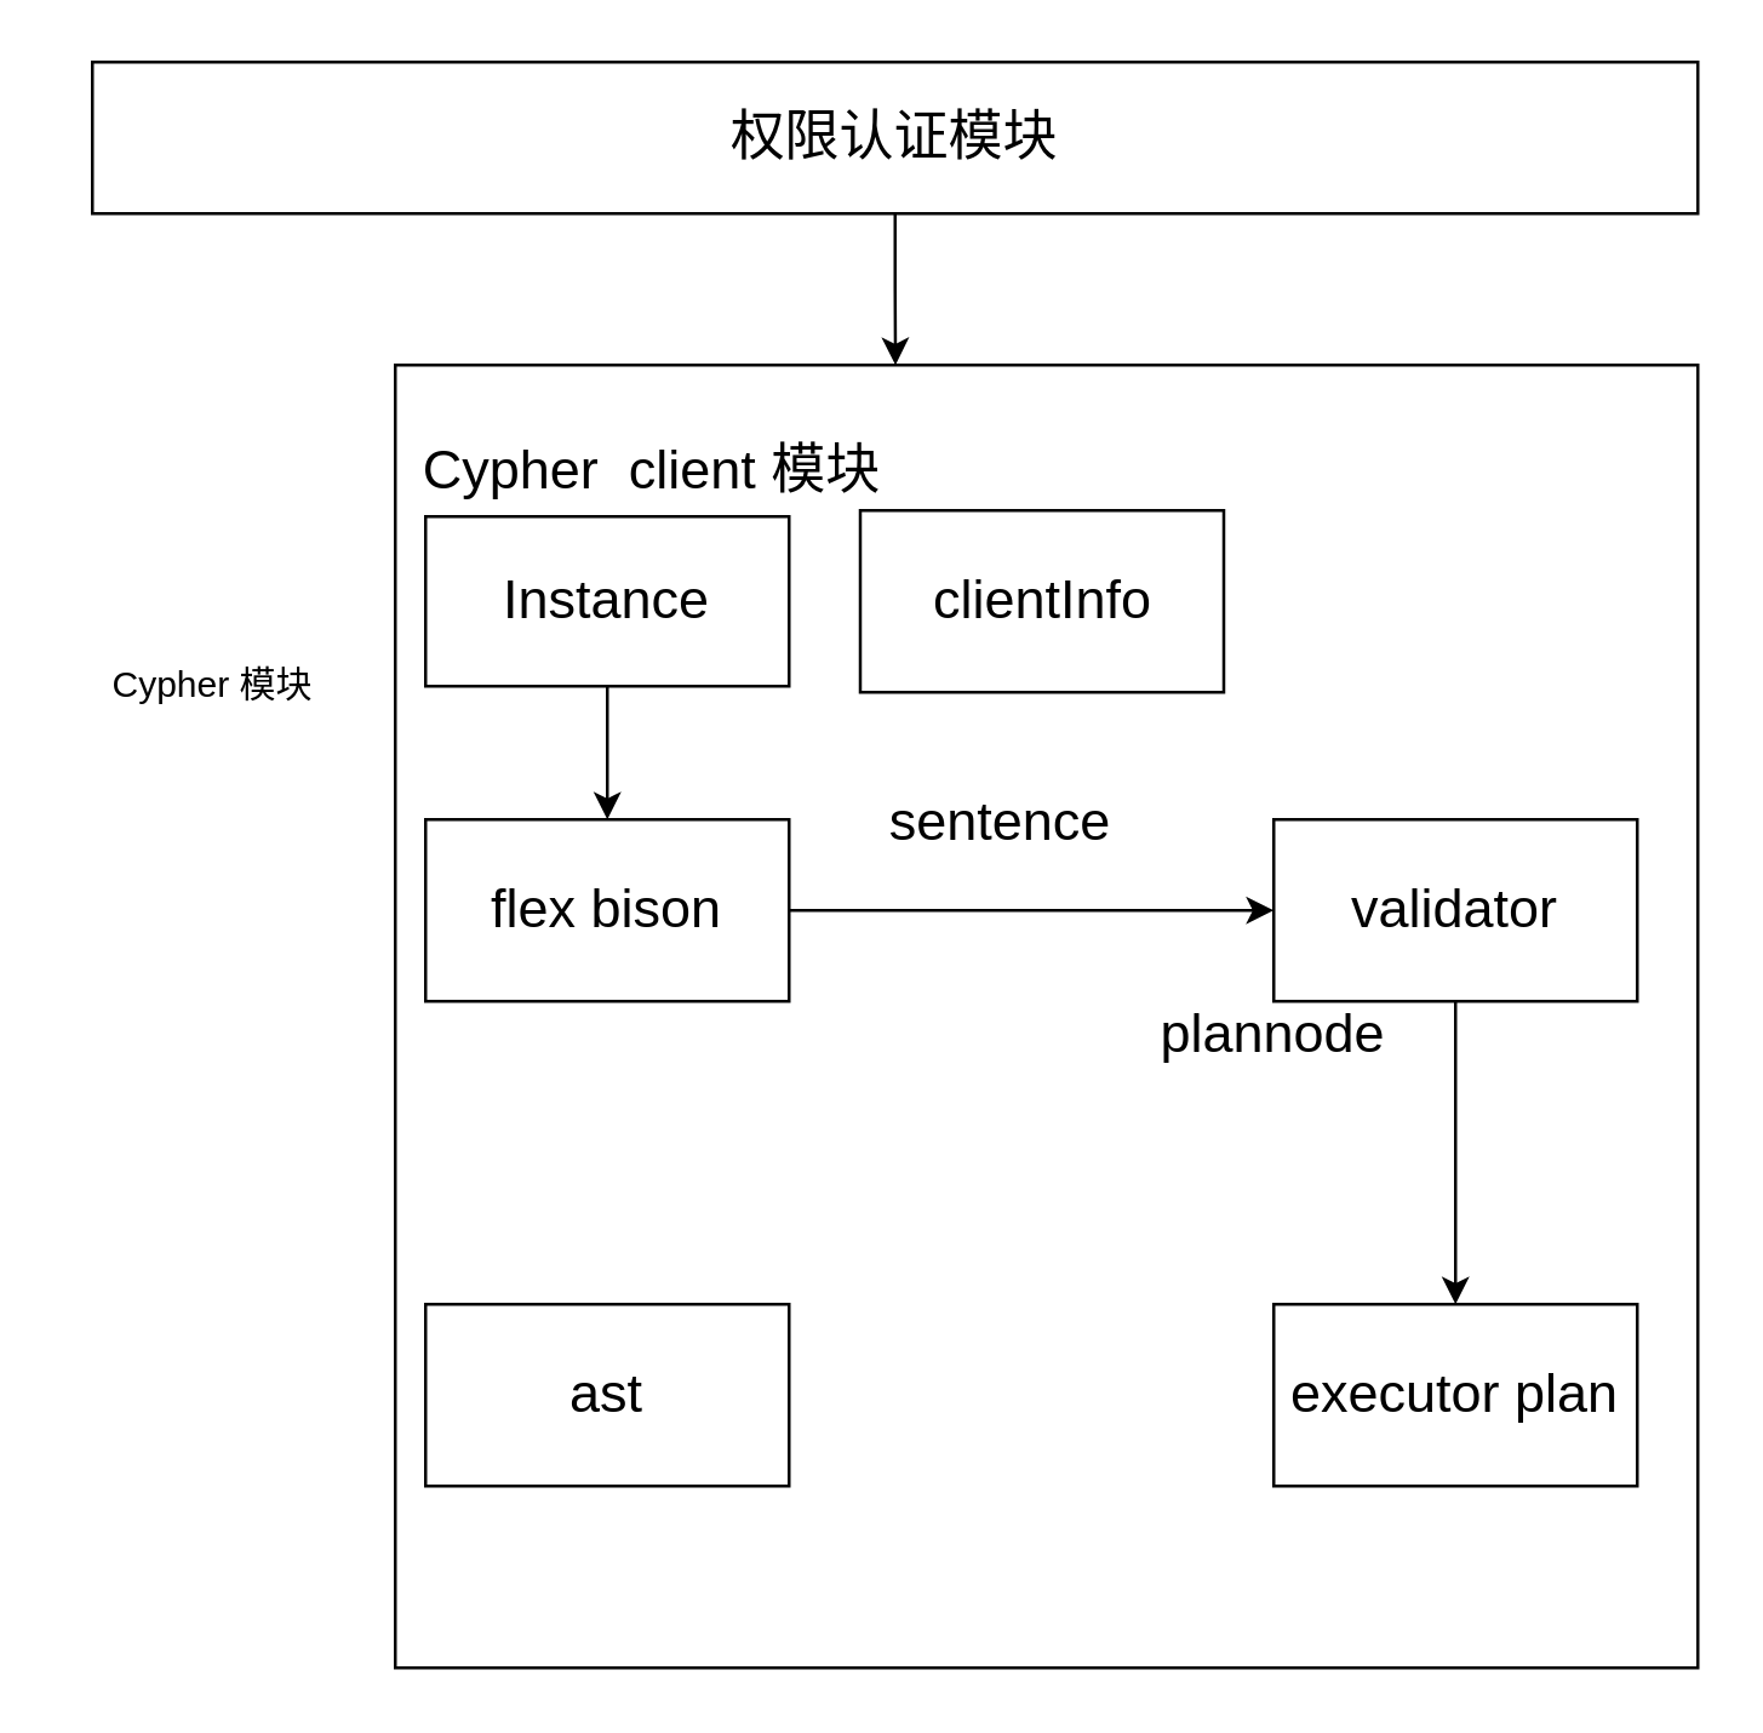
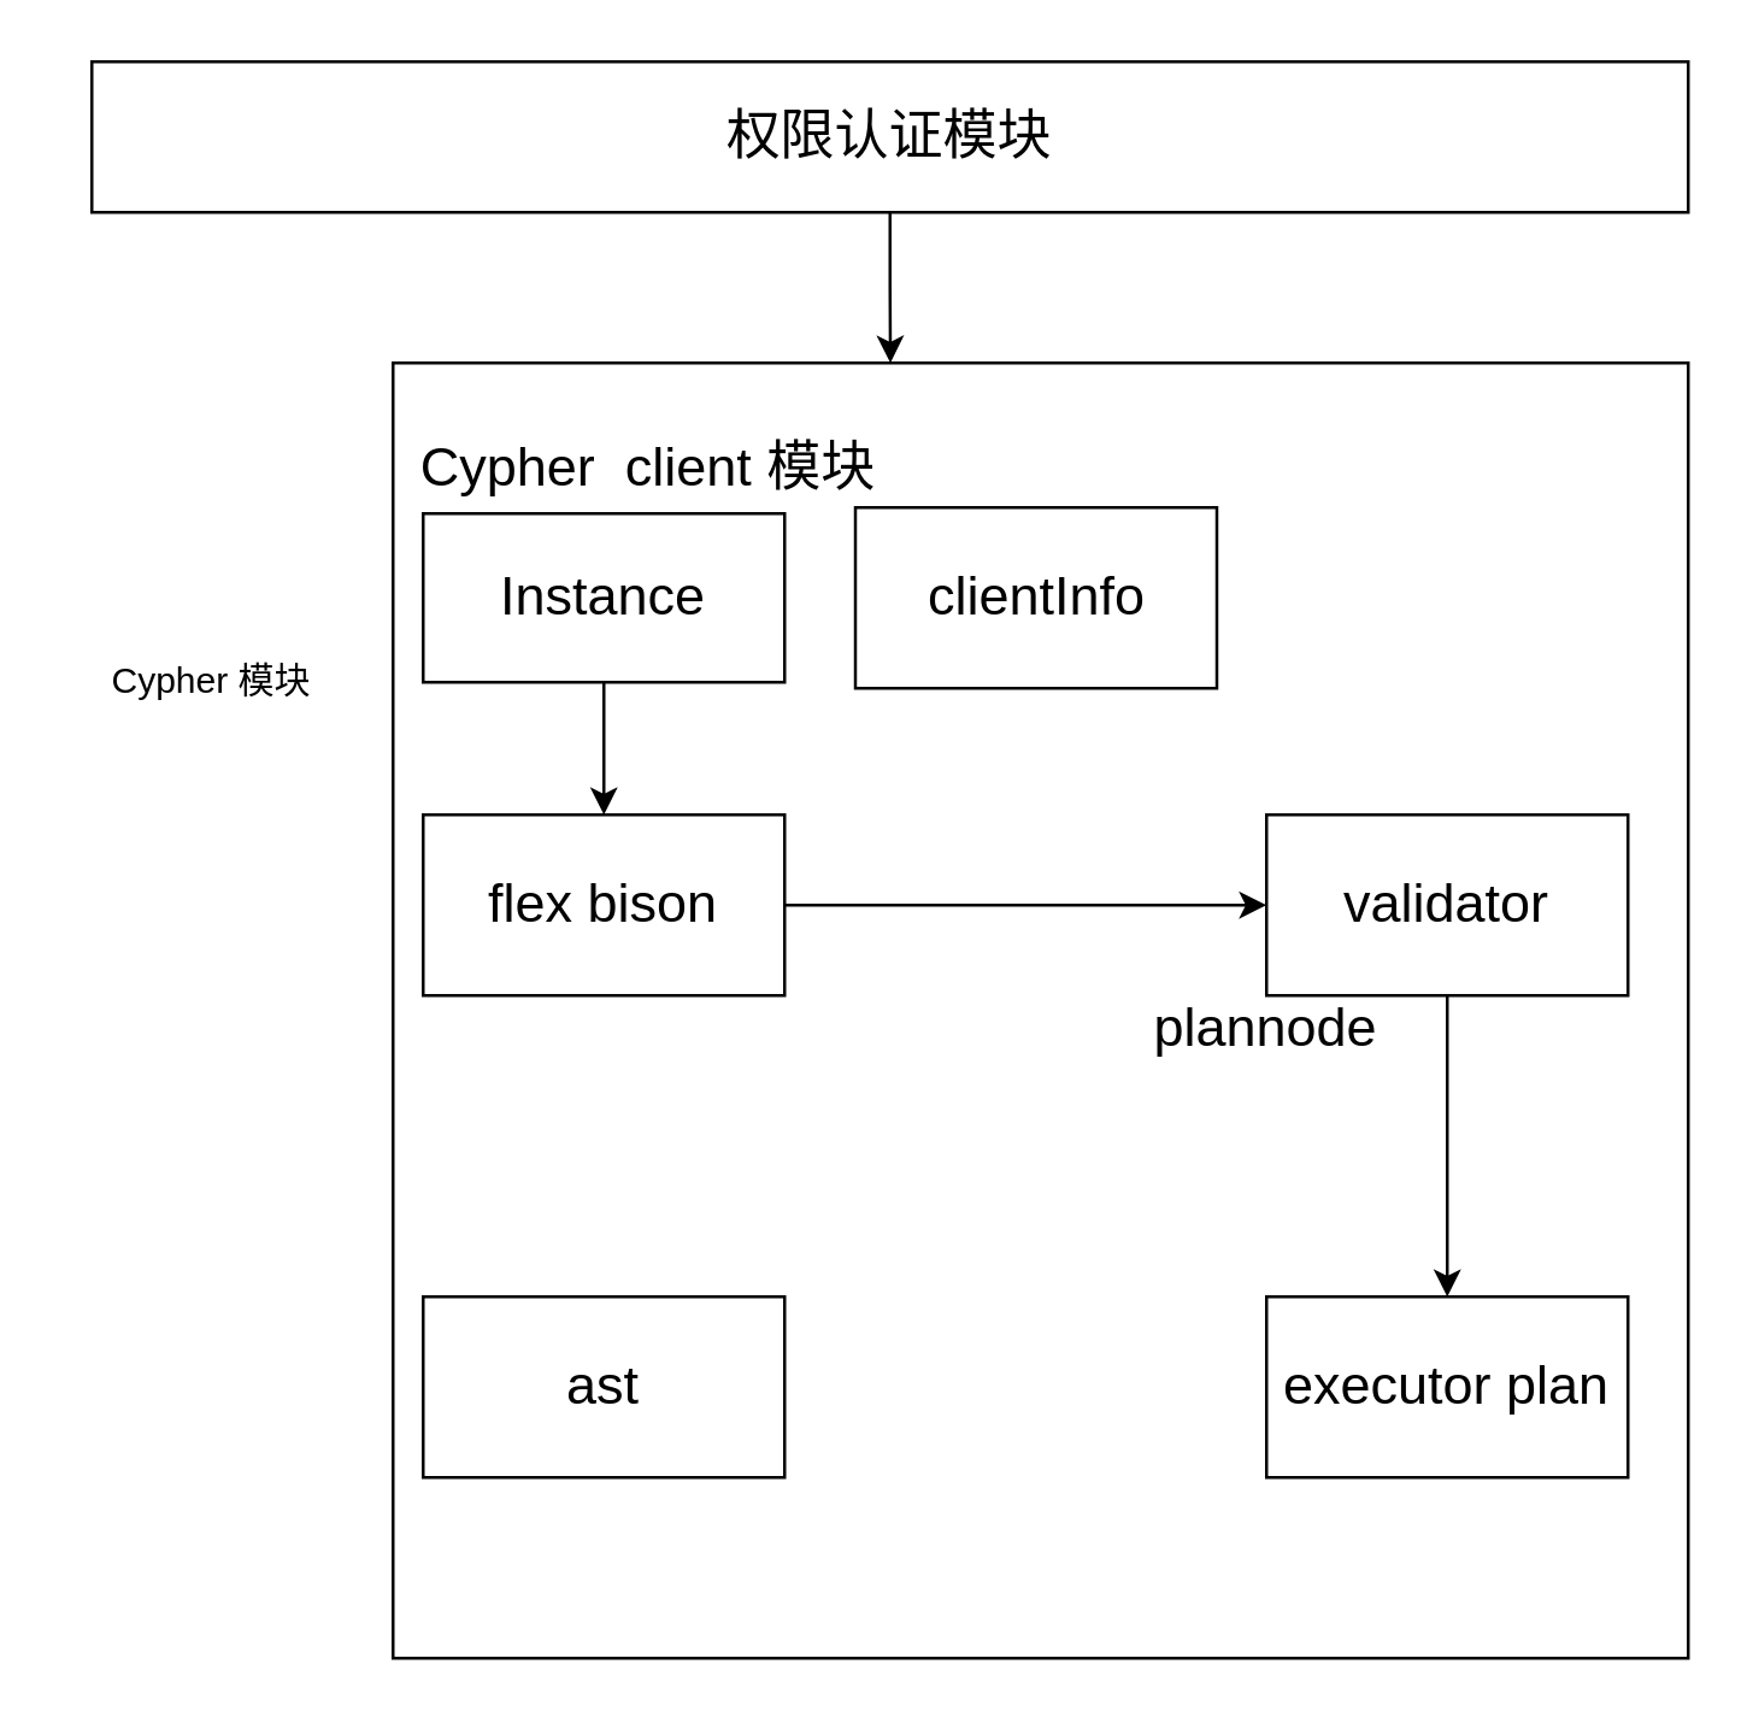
- <mxCell id="11" value="sentence" style="text;html=1;strokeColor=none;fillColor=none;align=center;verticalAlign=middle;whiteSpace=wrap;rounded=0;fontSize=18;" vertex="1" parent="1"><mxGeometry x="300" y="256" width="60" height="30" as="geometry" /></mxCell>
